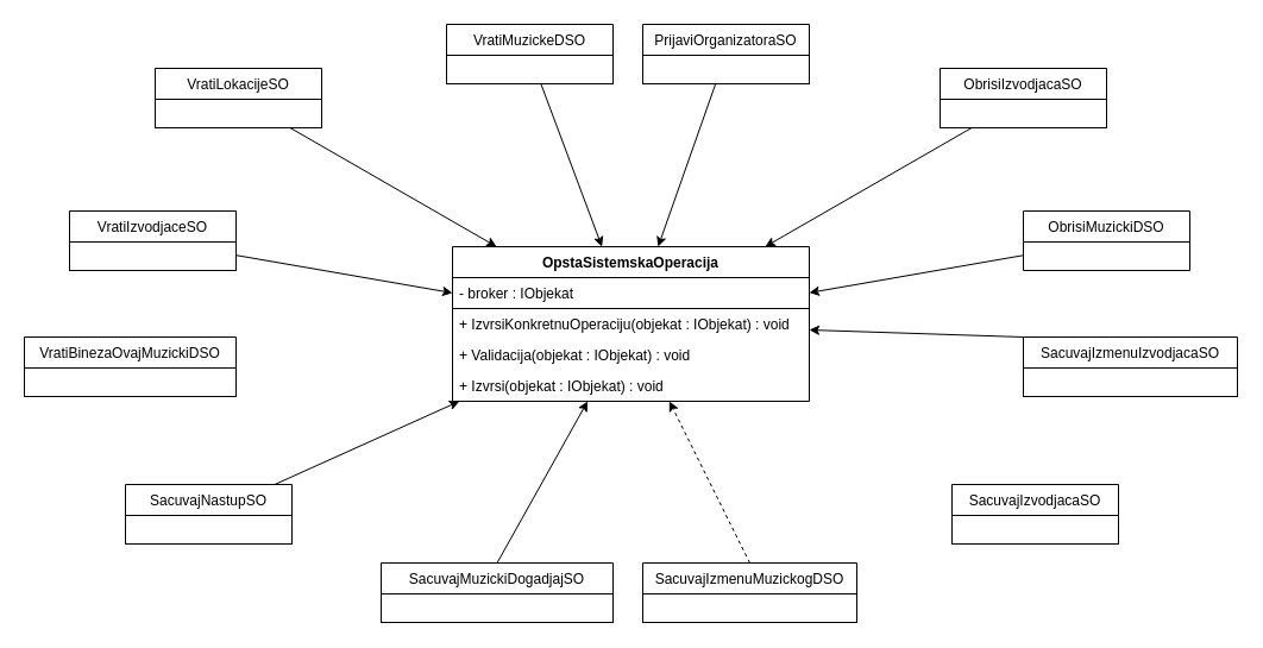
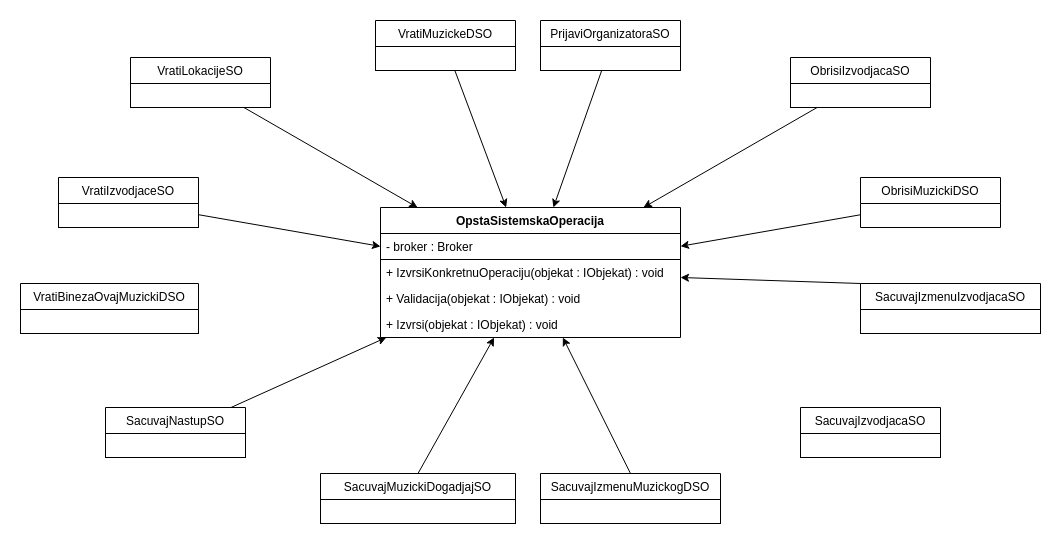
- <mxCell id="3" value="- broker : IObjekat" style="text;strokeColor=default;fillColor=none;align=left;verticalAlign=top;spacingLeft=4;spacingRight=4;overflow=hidden;rotatable=0;points=[[0,0.5],[1,0.5]];portConstraint=eastwest;strokeWidth=1;" vertex="1" parent="2"><mxGeometry y="26" width="300" height="26" as="geometry" /></mxCell>
+ <mxCell id="3" value="- broker : Broker" style="text;strokeColor=default;fillColor=none;align=left;verticalAlign=top;spacingLeft=4;spacingRight=4;overflow=hidden;rotatable=0;points=[[0,0.5],[1,0.5]];portConstraint=eastwest;strokeWidth=1;" vertex="1" parent="2"><mxGeometry y="26" width="300" height="26" as="geometry" /></mxCell>
- <mxCell id="32" value="" style="endArrow=classic;html=1;exitX=0.5;exitY=0;exitDx=0;exitDy=0;dashed=1;" edge="1" parent="1" source="17" target="2"><mxGeometry width="50" height="50" relative="1" as="geometry"><mxPoint x="427.5" y="483" as="sourcePoint" /><mxPoint x="503.619" y="347" as="targetPoint" /></mxGeometry></mxCell>
+ <mxCell id="32" value="" style="endArrow=classic;html=1;exitX=0.5;exitY=0;exitDx=0;exitDy=0;" edge="1" parent="1" source="17" target="2"><mxGeometry width="50" height="50" relative="1" as="geometry"><mxPoint x="427.5" y="483" as="sourcePoint" /><mxPoint x="503.619" y="347" as="targetPoint" /></mxGeometry></mxCell>
